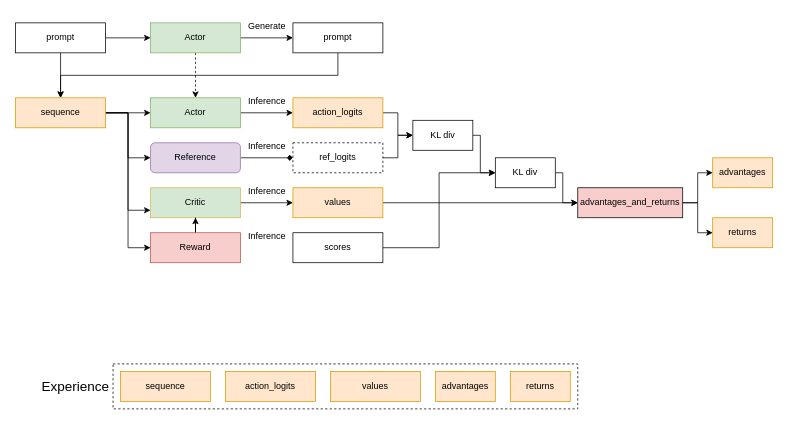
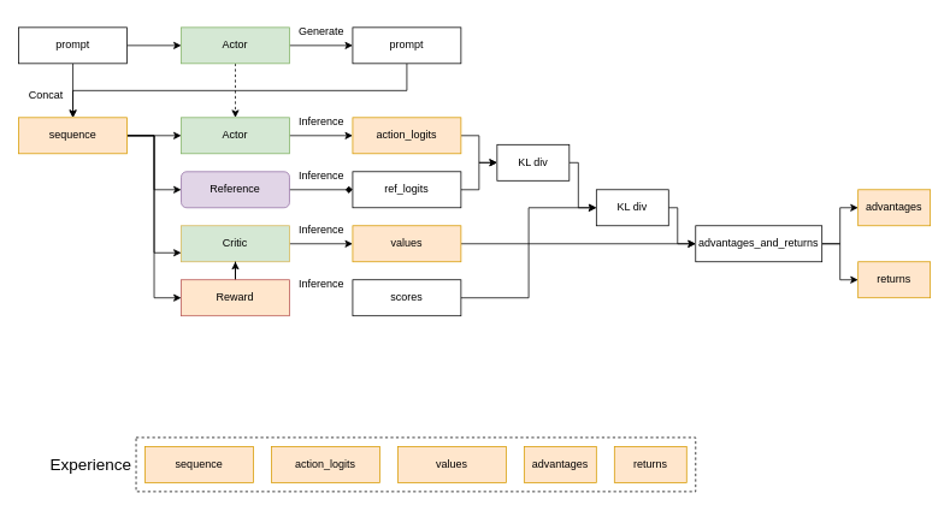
+ <mxCell id="25" value="Concat" style="text;html=1;align=center;verticalAlign=middle;resizable=0;points=[];autosize=1;strokeColor=none;fillColor=none;" vertex="1" parent="1"><mxGeometry x="20" y="90" width="60" height="30" as="geometry" /></mxCell>
- <mxCell id="29" value="ref_logits" style="rounded=0;whiteSpace=wrap;html=1;dashed=1;" vertex="1" parent="1"><mxGeometry x="390" y="190" width="120" height="40" as="geometry" /></mxCell>
+ <mxCell id="29" value="ref_logits" style="rounded=0;whiteSpace=wrap;html=1;" vertex="1" parent="1"><mxGeometry x="390" y="190" width="120" height="40" as="geometry" /></mxCell>
- <mxCell id="44" value="advantages_and_returns" style="rounded=0;whiteSpace=wrap;html=1;fillColor=#f8cecc;" vertex="1" parent="1"><mxGeometry x="770" y="250" width="140" height="40" as="geometry" /></mxCell>
+ <mxCell id="44" value="advantages_and_returns" style="rounded=0;whiteSpace=wrap;html=1;" vertex="1" parent="1"><mxGeometry x="770" y="250" width="140" height="40" as="geometry" /></mxCell>
- <mxCell id="18" value="Reward" style="rounded=0;whiteSpace=wrap;html=1;fillColor=#f8cecc;strokeColor=#b85450;" vertex="1" parent="1"><mxGeometry x="200" y="310" width="120" height="40" as="geometry" /></mxCell>
+ <mxCell id="18" value="Reward" style="rounded=0;whiteSpace=wrap;html=1;fillColor=#ffe6cc;strokeColor=#b85450;" vertex="1" parent="1"><mxGeometry x="200" y="310" width="120" height="40" as="geometry" /></mxCell>
